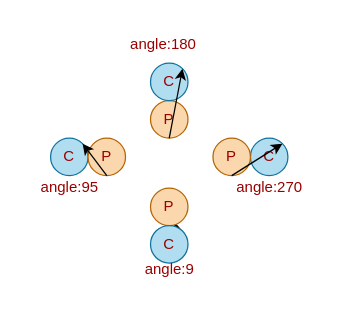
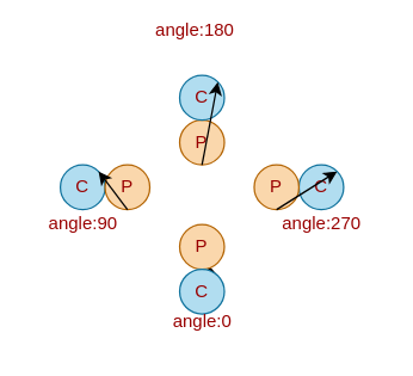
- <mxCell id="14" value="angle:180" style="text;html=1;align=center;verticalAlign=middle;resizable=0;points=[];autosize=1;strokeColor=none;fillColor=none;fontColor=#990000;" vertex="1" parent="1"><mxGeometry x="90" y="20" width="80" height="30" as="geometry" /></mxCell>
+ <mxCell id="14" value="angle:180" style="text;html=1;align=center;verticalAlign=middle;resizable=0;points=[];autosize=1;strokeColor=none;fillColor=none;fontColor=#990000;" vertex="1" parent="1"><mxGeometry x="90" y="5" width="80" height="30" as="geometry" /></mxCell>
- <mxCell id="9" value="angle:95" style="text;html=1;align=center;verticalAlign=middle;resizable=0;points=[];autosize=1;strokeColor=none;fillColor=none;fontColor=#990000;" vertex="1" parent="1"><mxGeometry x="20" y="135" width="70" height="30" as="geometry" /></mxCell>
+ <mxCell id="9" value="angle:90" style="text;html=1;align=center;verticalAlign=middle;resizable=0;points=[];autosize=1;strokeColor=none;fillColor=none;fontColor=#990000;" vertex="1" parent="1"><mxGeometry x="20" y="135" width="70" height="30" as="geometry" /></mxCell>
- <mxCell id="6" value="angle:9" style="text;html=1;align=center;verticalAlign=middle;resizable=0;points=[];autosize=1;strokeColor=none;fillColor=none;fontColor=#990000;" vertex="1" parent="1"><mxGeometry x="105" y="200" width="60" height="30" as="geometry" /></mxCell>
+ <mxCell id="6" value="angle:0" style="text;html=1;align=center;verticalAlign=middle;resizable=0;points=[];autosize=1;strokeColor=none;fillColor=none;fontColor=#990000;" vertex="1" parent="1"><mxGeometry x="105" y="200" width="60" height="30" as="geometry" /></mxCell>
